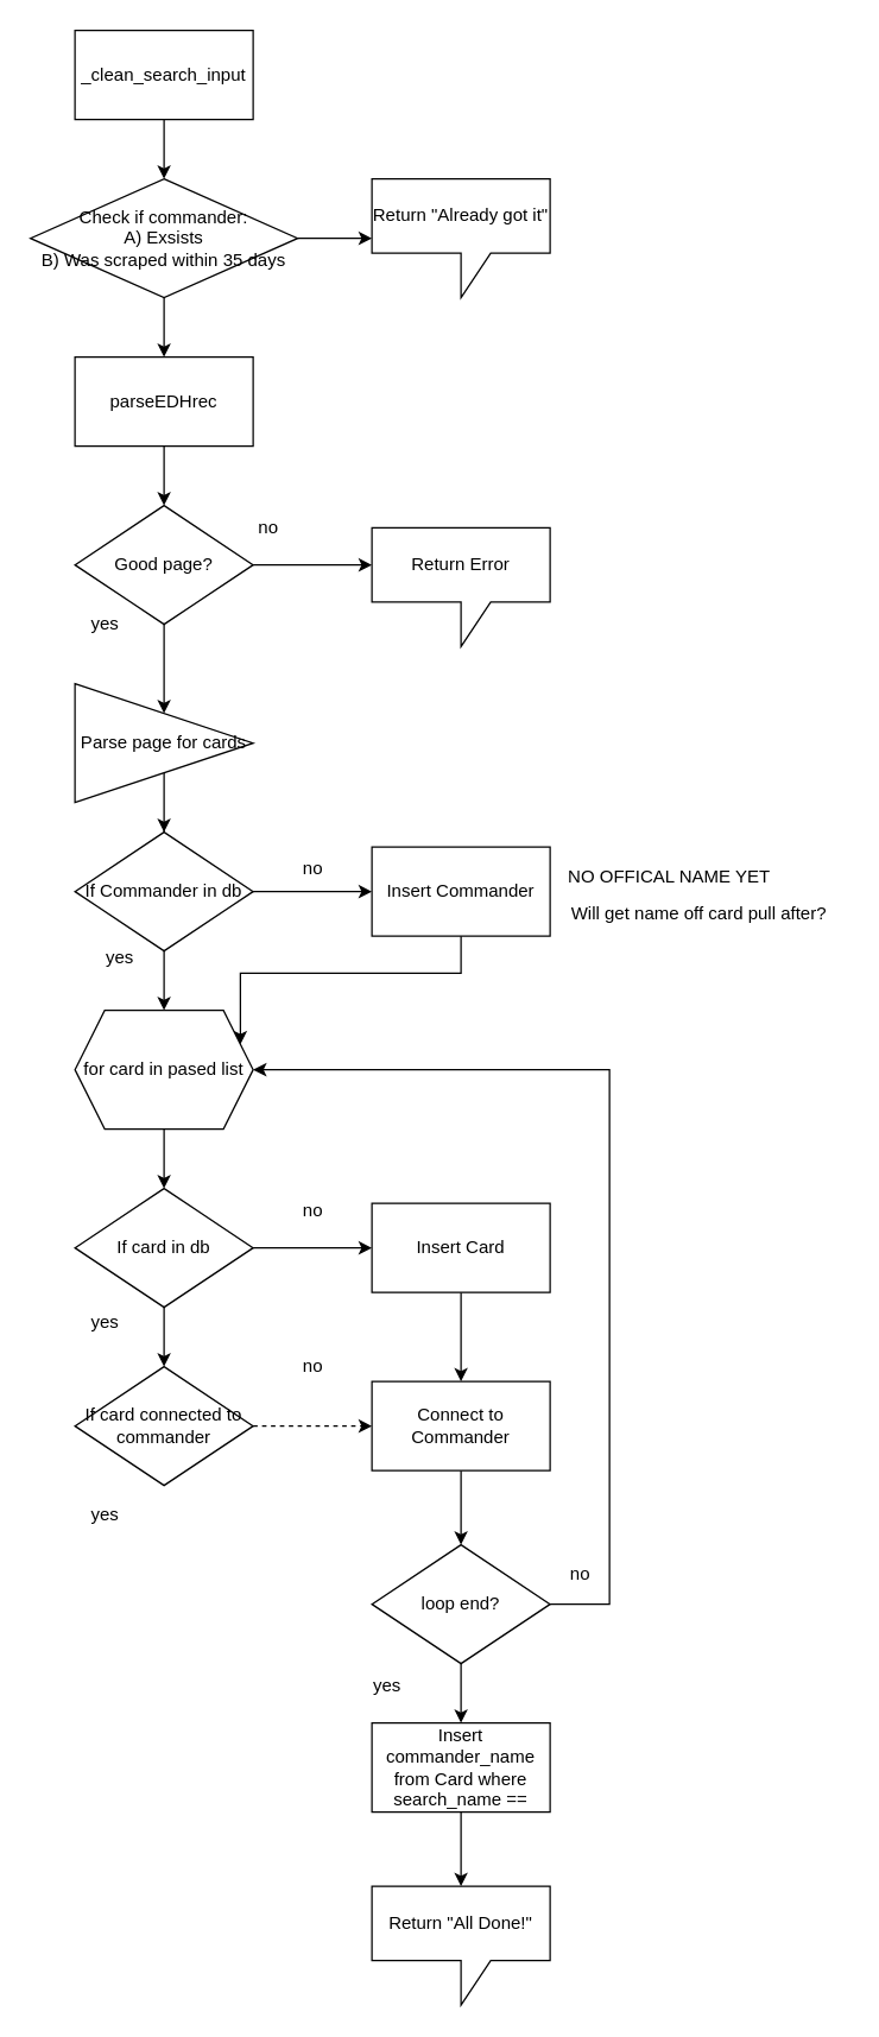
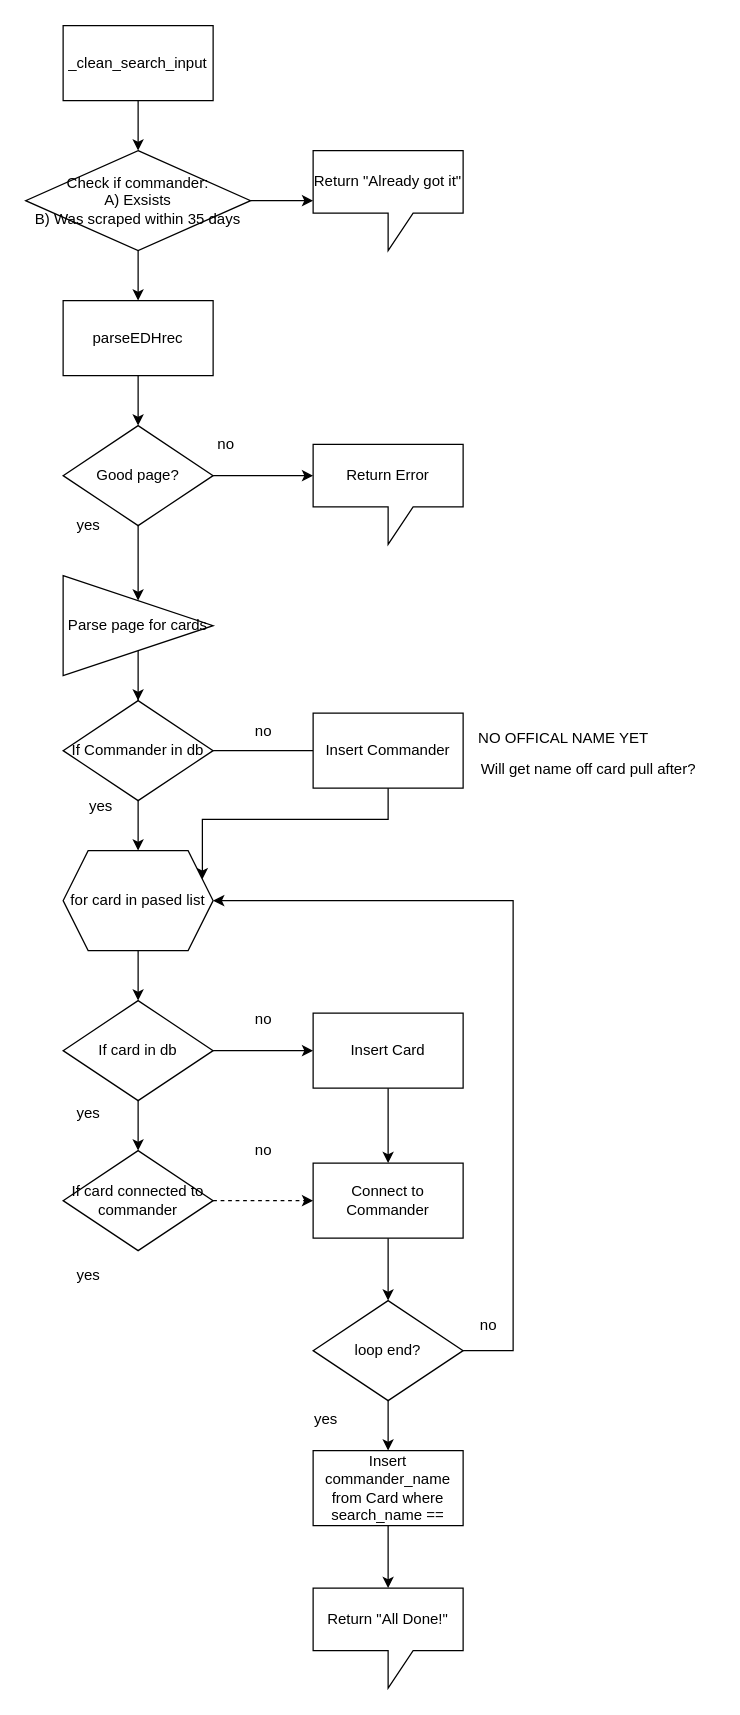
- <mxCell id="18" value="" style="edgeStyle=orthogonalEdgeStyle;rounded=0;orthogonalLoop=1;jettySize=auto;html=1;" edge="1" parent="1" source="20" target="24"><mxGeometry relative="1" as="geometry" /></mxCell>
+ <mxCell id="18" value="" style="edgeStyle=orthogonalEdgeStyle;rounded=0;orthogonalLoop=1;jettySize=auto;html=1;endArrow=none;" edge="1" parent="1" source="20" target="24"><mxGeometry relative="1" as="geometry" /></mxCell>
